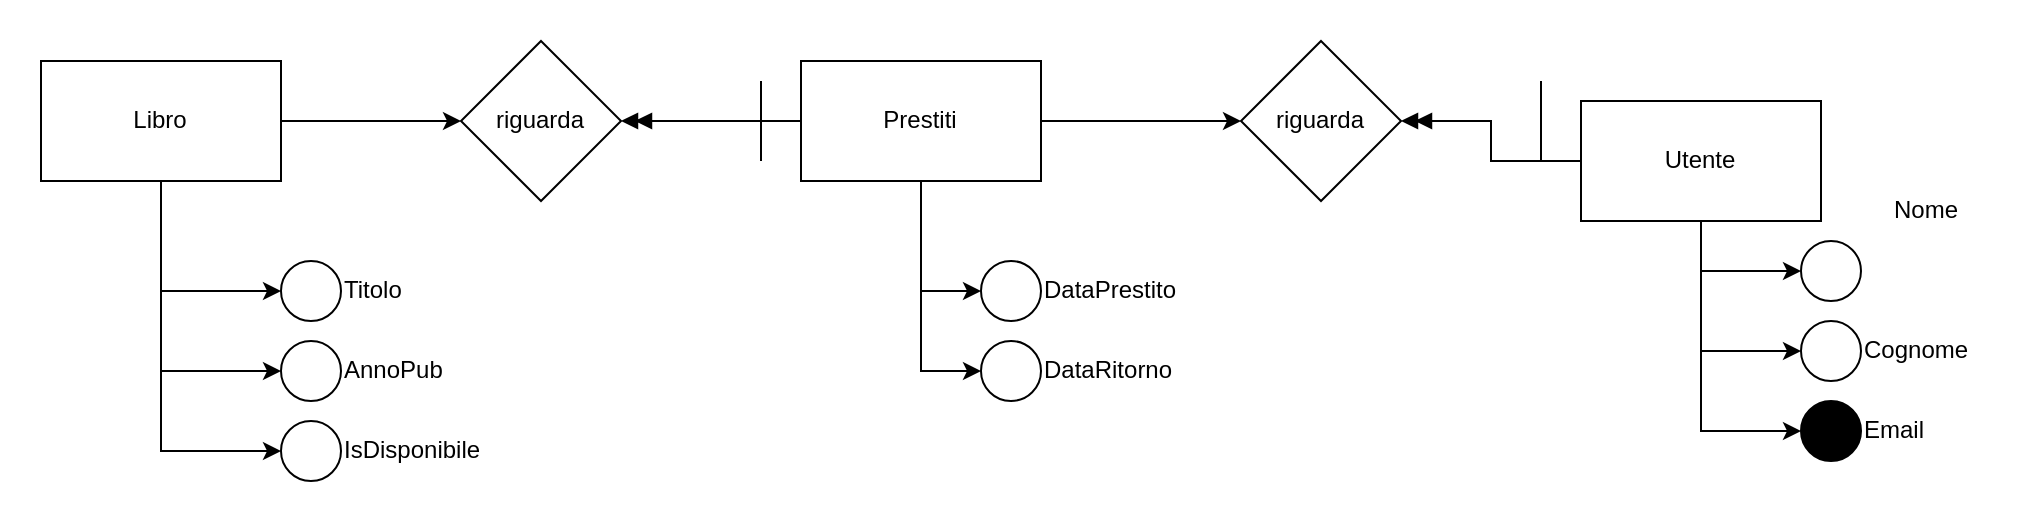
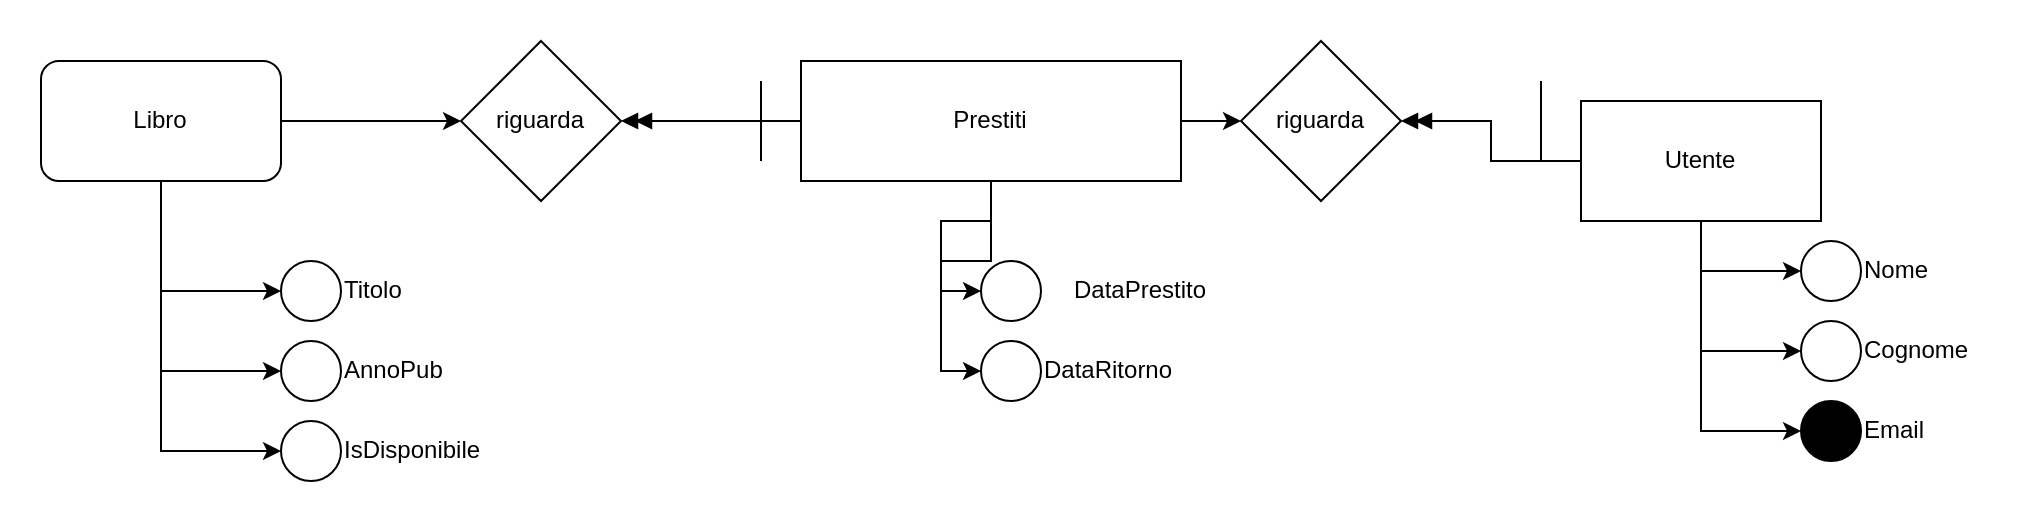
- <mxCell id="6" value="Libro" style="rounded=0;whiteSpace=wrap;html=1;" vertex="1" parent="1"><mxGeometry x="20" y="30" width="120" height="60" as="geometry" /></mxCell>
+ <mxCell id="6" value="Libro" style="whiteSpace=wrap;html=1;rounded=1;" vertex="1" parent="1"><mxGeometry x="20" y="30" width="120" height="60" as="geometry" /></mxCell>
- <mxCell id="16" value="Prestiti" style="rounded=0;whiteSpace=wrap;html=1;" vertex="1" parent="1"><mxGeometry x="400" y="30" width="120" height="60" as="geometry" /></mxCell>
+ <mxCell id="16" value="Prestiti" style="rounded=0;whiteSpace=wrap;html=1;" vertex="1" parent="1"><mxGeometry x="400" y="30" width="190" height="60" as="geometry" /></mxCell>
- <mxCell id="28" value="Nome&lt;span style=&quot;white-space: pre;&quot;&gt;&#09;&lt;/span&gt;" style="text;html=1;align=left;verticalAlign=middle;whiteSpace=wrap;rounded=0;" vertex="1" parent="1"><mxGeometry x="945" y="90" width="60" height="30" as="geometry" /></mxCell>
+ <mxCell id="28" value="Nome&lt;span style=&quot;white-space: pre;&quot;&gt;&#09;&lt;/span&gt;" style="text;html=1;align=left;verticalAlign=middle;whiteSpace=wrap;rounded=0;" vertex="1" parent="1"><mxGeometry x="930" y="120" width="60" height="30" as="geometry" /></mxCell>
- <mxCell id="34" value="DataPrestito" style="text;html=1;align=left;verticalAlign=middle;whiteSpace=wrap;rounded=0;" vertex="1" parent="1"><mxGeometry x="520" y="130" width="60" height="30" as="geometry" /></mxCell>
+ <mxCell id="34" value="DataPrestito" style="text;html=1;align=left;verticalAlign=middle;whiteSpace=wrap;rounded=0;" vertex="1" parent="1"><mxGeometry x="535" y="130" width="60" height="30" as="geometry" /></mxCell>
